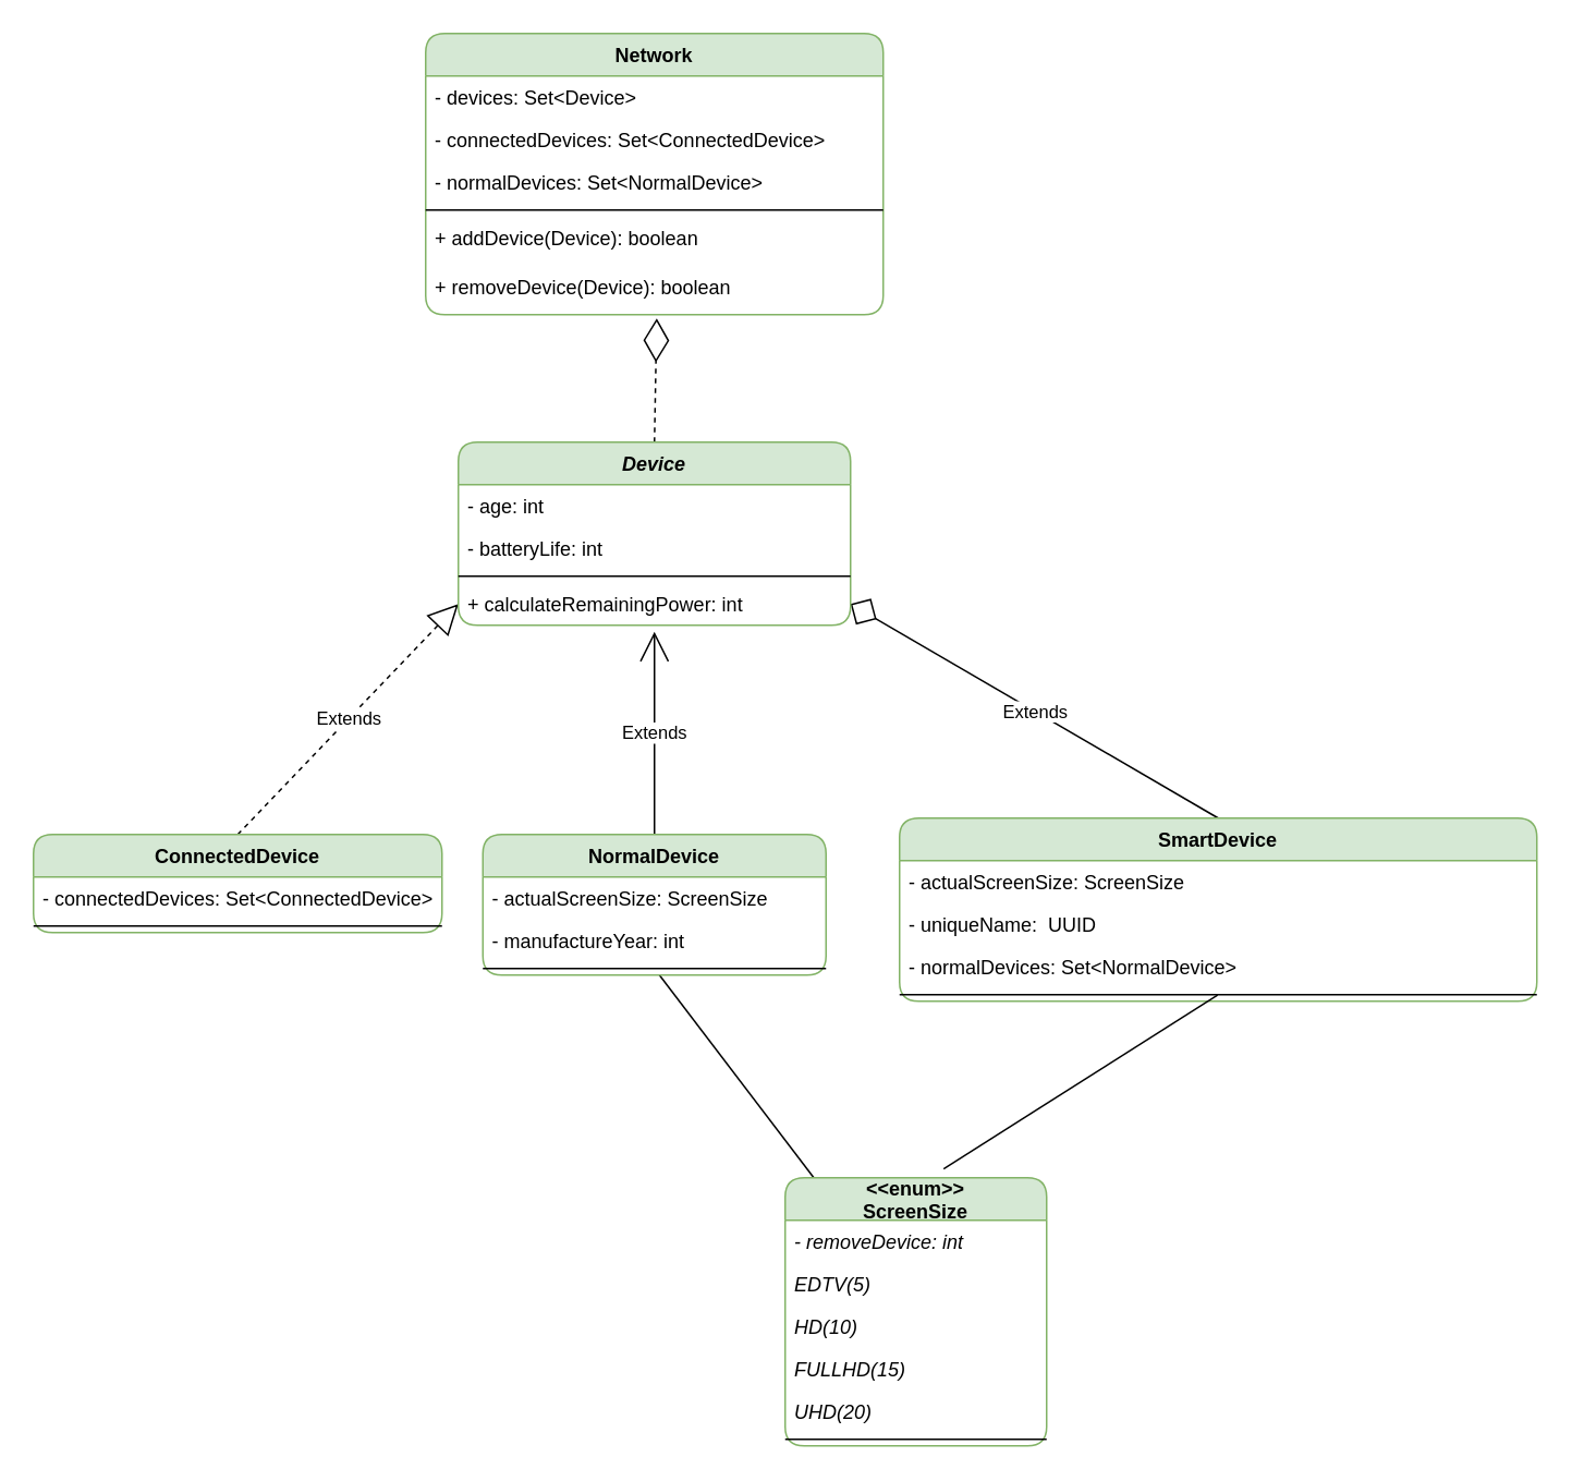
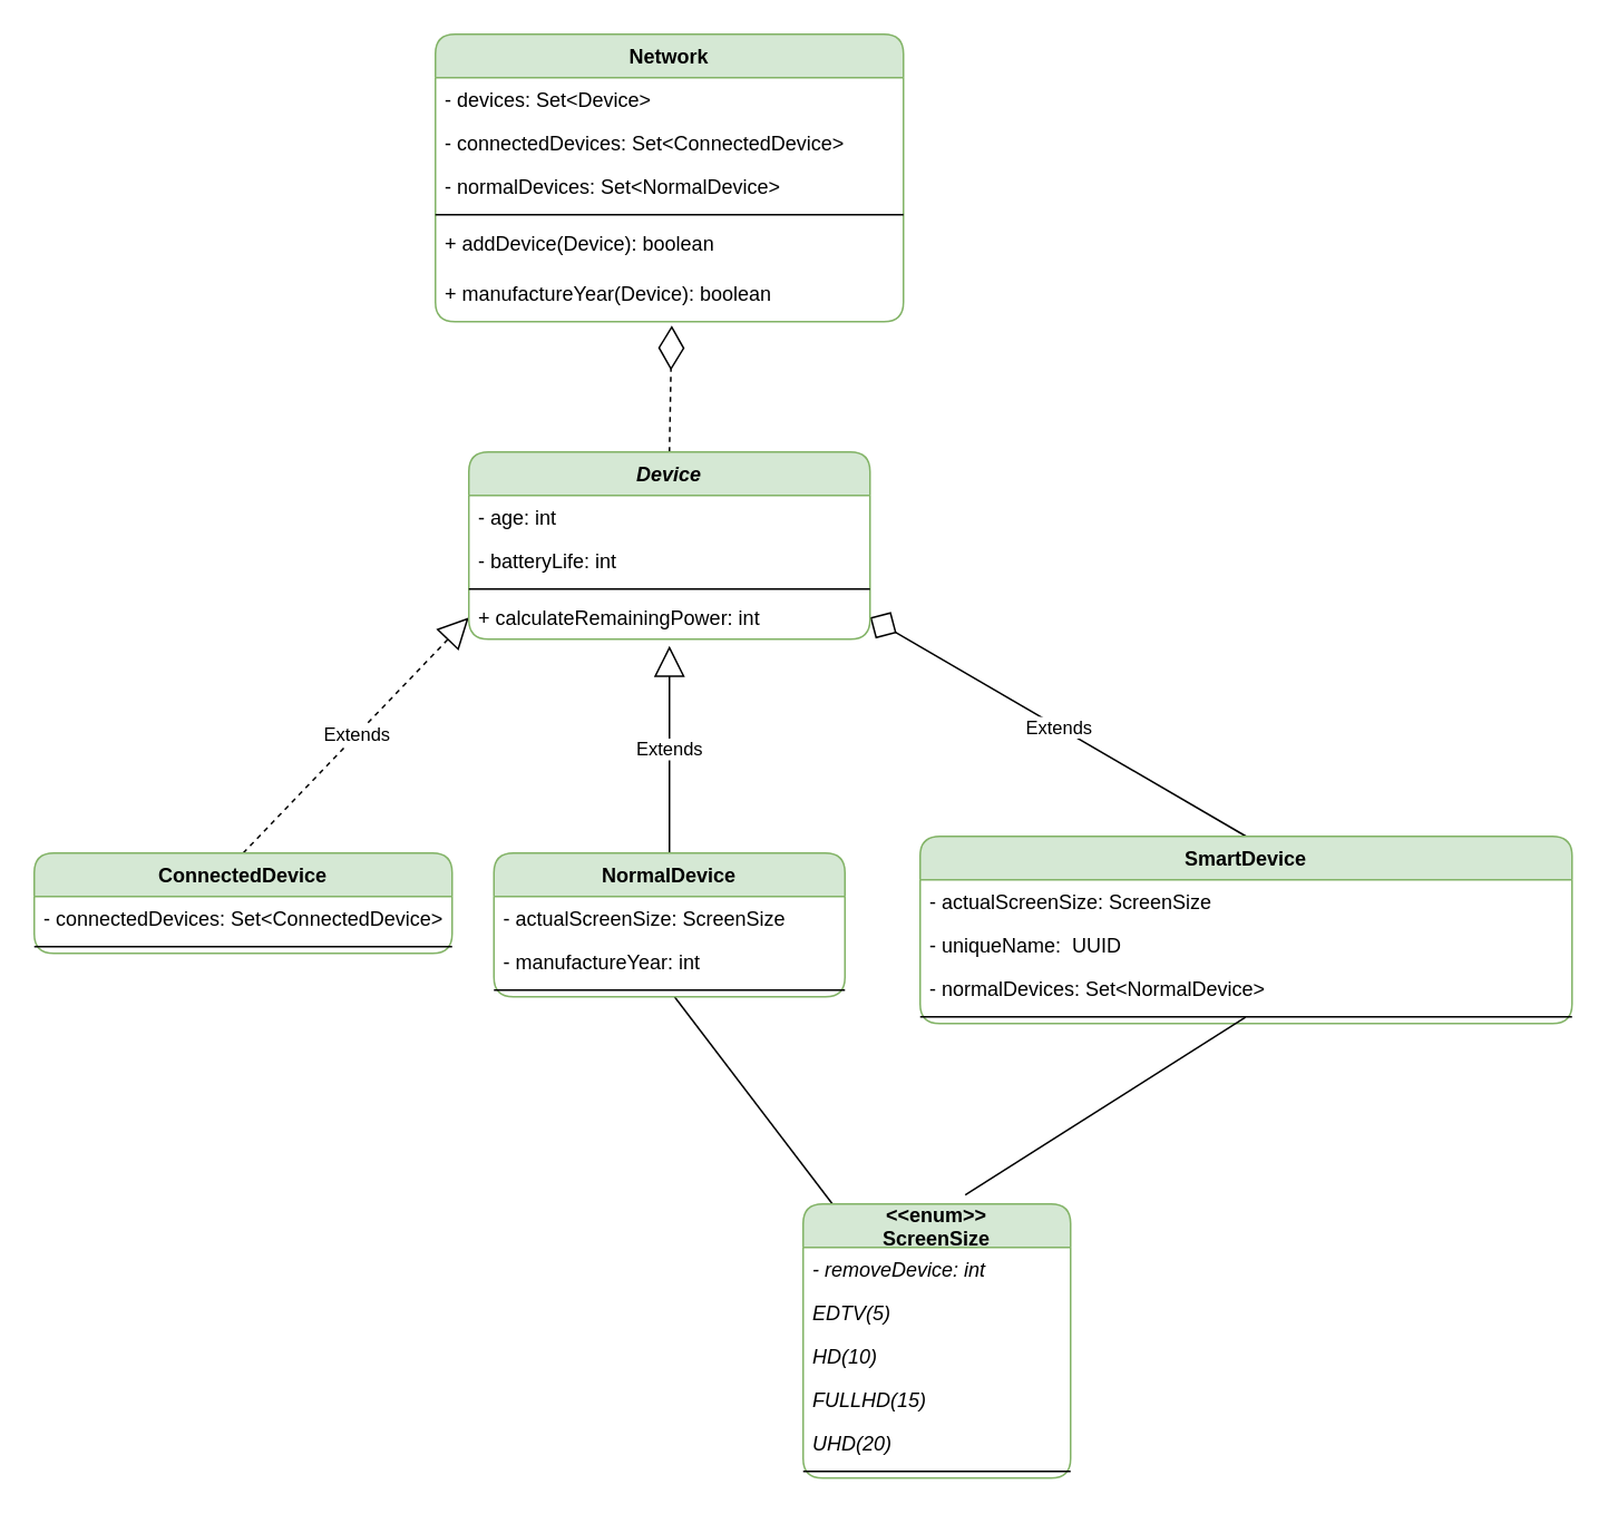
- <mxCell id="31" value="+ removeDevice(Device): boolean" style="text;strokeColor=none;fillColor=none;align=left;verticalAlign=top;spacingLeft=4;spacingRight=4;overflow=hidden;rotatable=0;points=[[0,0.5],[1,0.5]];portConstraint=eastwest;" vertex="1" parent="25"><mxGeometry y="142" width="280" height="30" as="geometry" /></mxCell>
+ <mxCell id="31" value="+ manufactureYear(Device): boolean" style="text;strokeColor=none;fillColor=none;align=left;verticalAlign=top;spacingLeft=4;spacingRight=4;overflow=hidden;rotatable=0;points=[[0,0.5],[1,0.5]];portConstraint=eastwest;" vertex="1" parent="25"><mxGeometry y="142" width="280" height="30" as="geometry" /></mxCell>
- <mxCell id="4" value="Extends" style="endArrow=open;endSize=16;endFill=0;html=1;exitX=0.5;exitY=0;exitDx=0;exitDy=0;entryX=0.5;entryY=1.154;entryDx=0;entryDy=0;entryPerimeter=0;" edge="1" parent="1" source="16" target="24"><mxGeometry width="160" relative="1" as="geometry"><mxPoint x="190" y="434" as="sourcePoint" /><mxPoint x="330" y="353" as="targetPoint" /></mxGeometry></mxCell>
+ <mxCell id="4" value="Extends" style="endArrow=block;endSize=16;endFill=0;html=1;exitX=0.5;exitY=0;exitDx=0;exitDy=0;entryX=0.5;entryY=1.154;entryDx=0;entryDy=0;entryPerimeter=0;" edge="1" parent="1" source="16" target="24"><mxGeometry width="160" relative="1" as="geometry"><mxPoint x="190" y="434" as="sourcePoint" /><mxPoint x="330" y="353" as="targetPoint" /></mxGeometry></mxCell>
